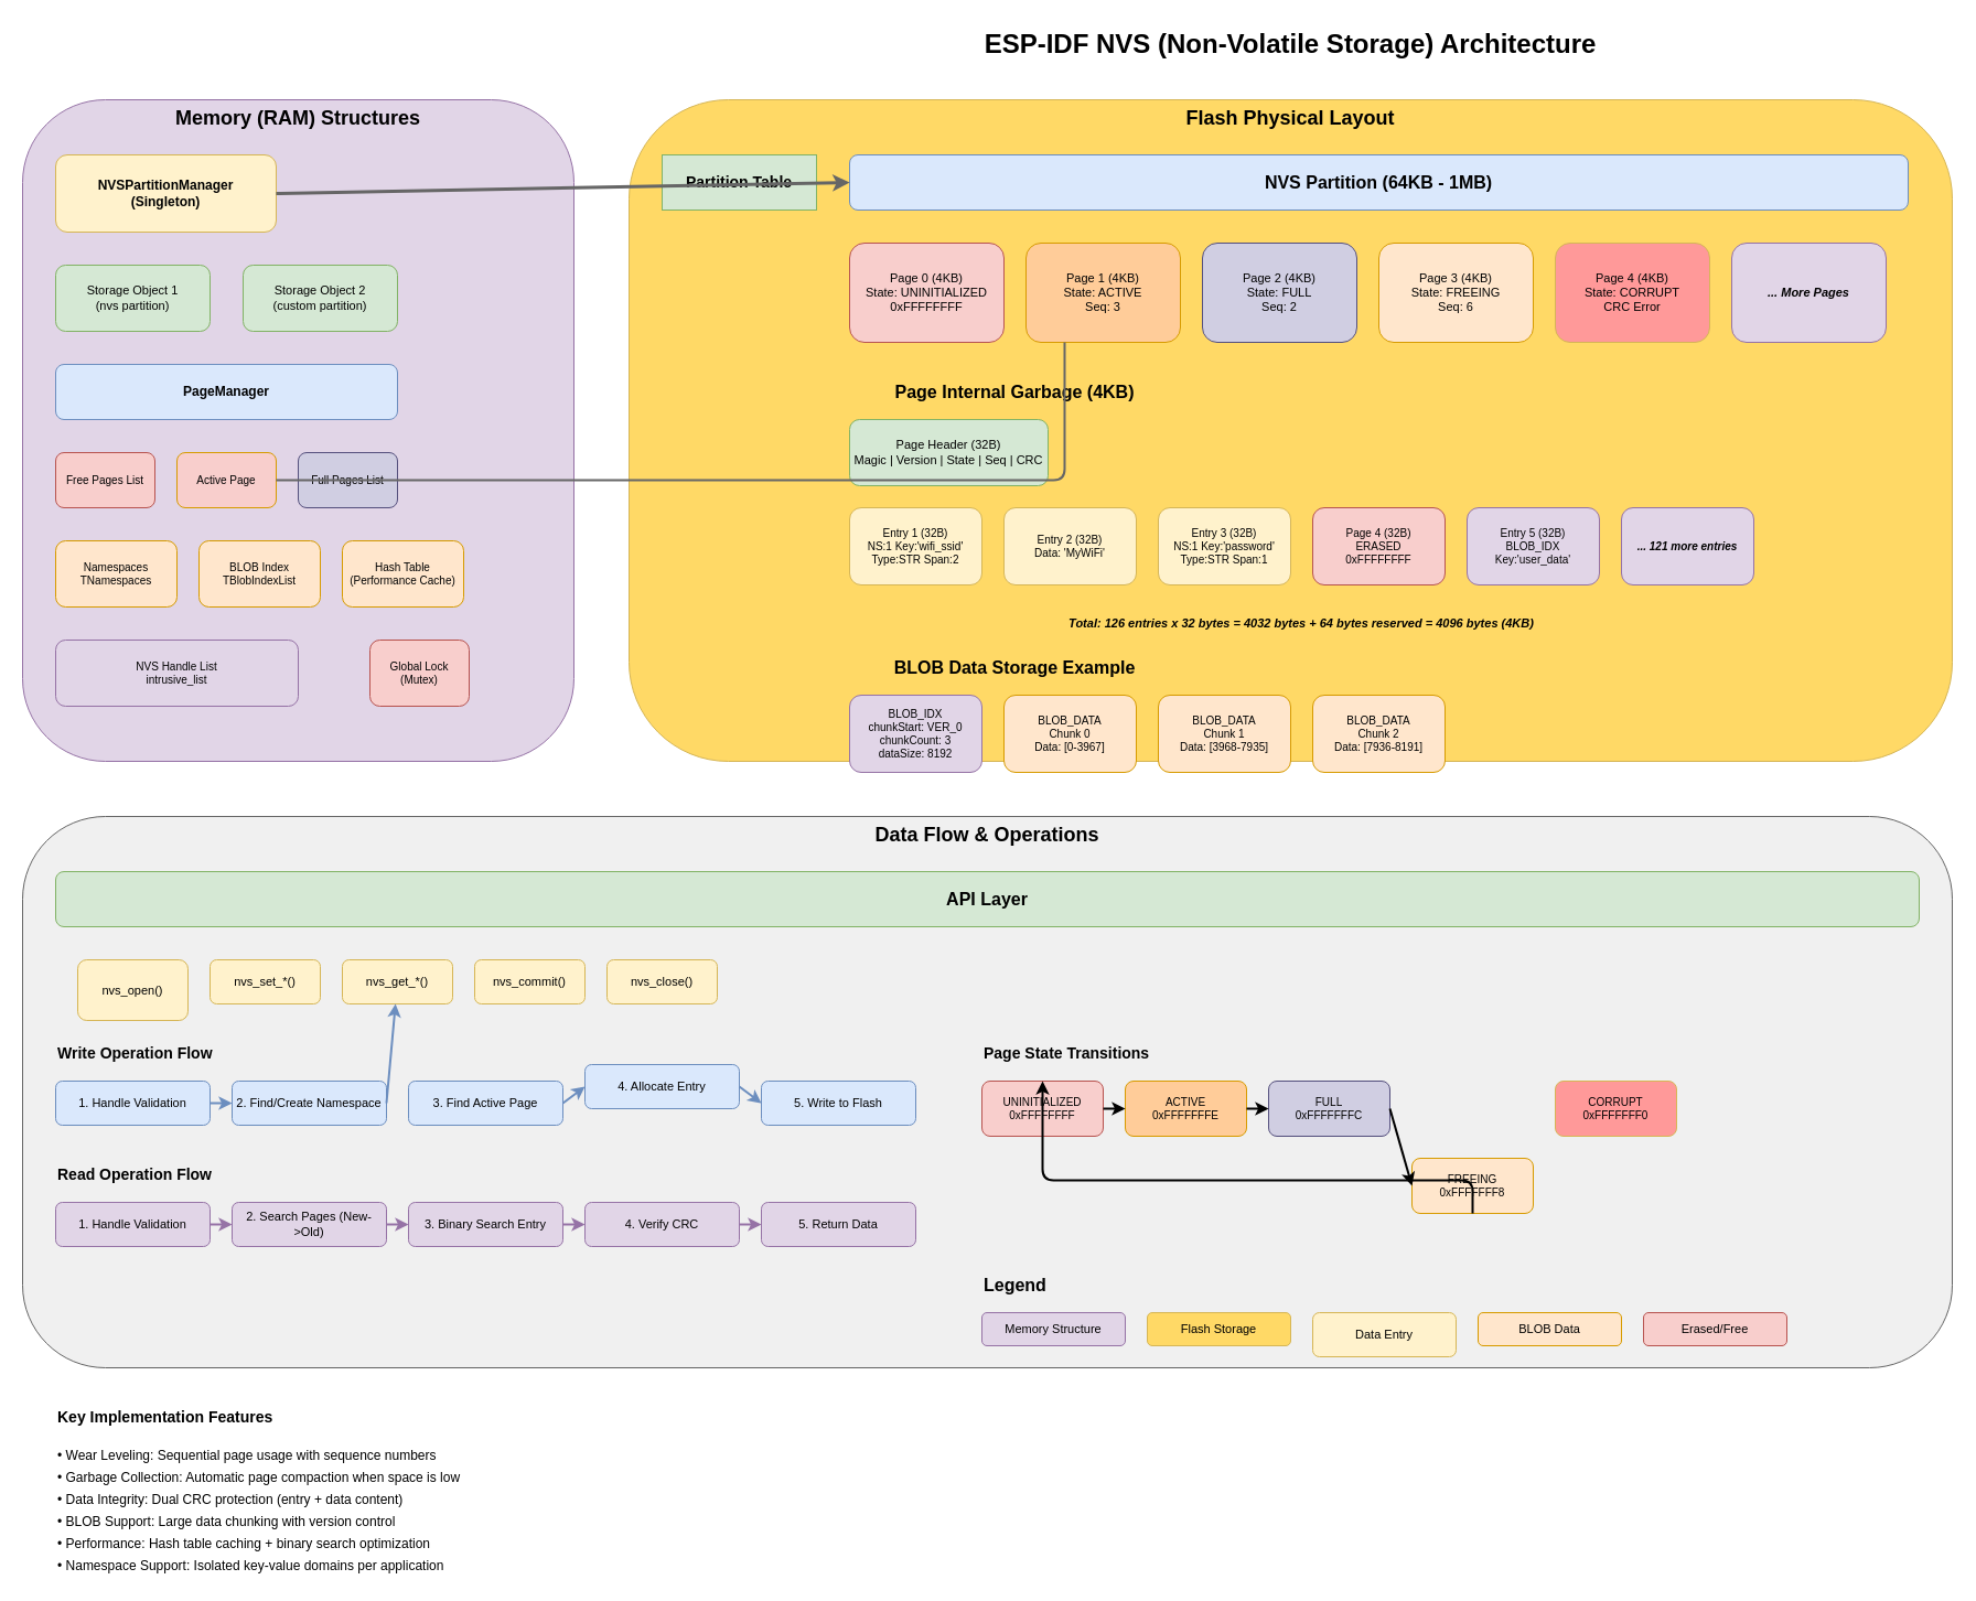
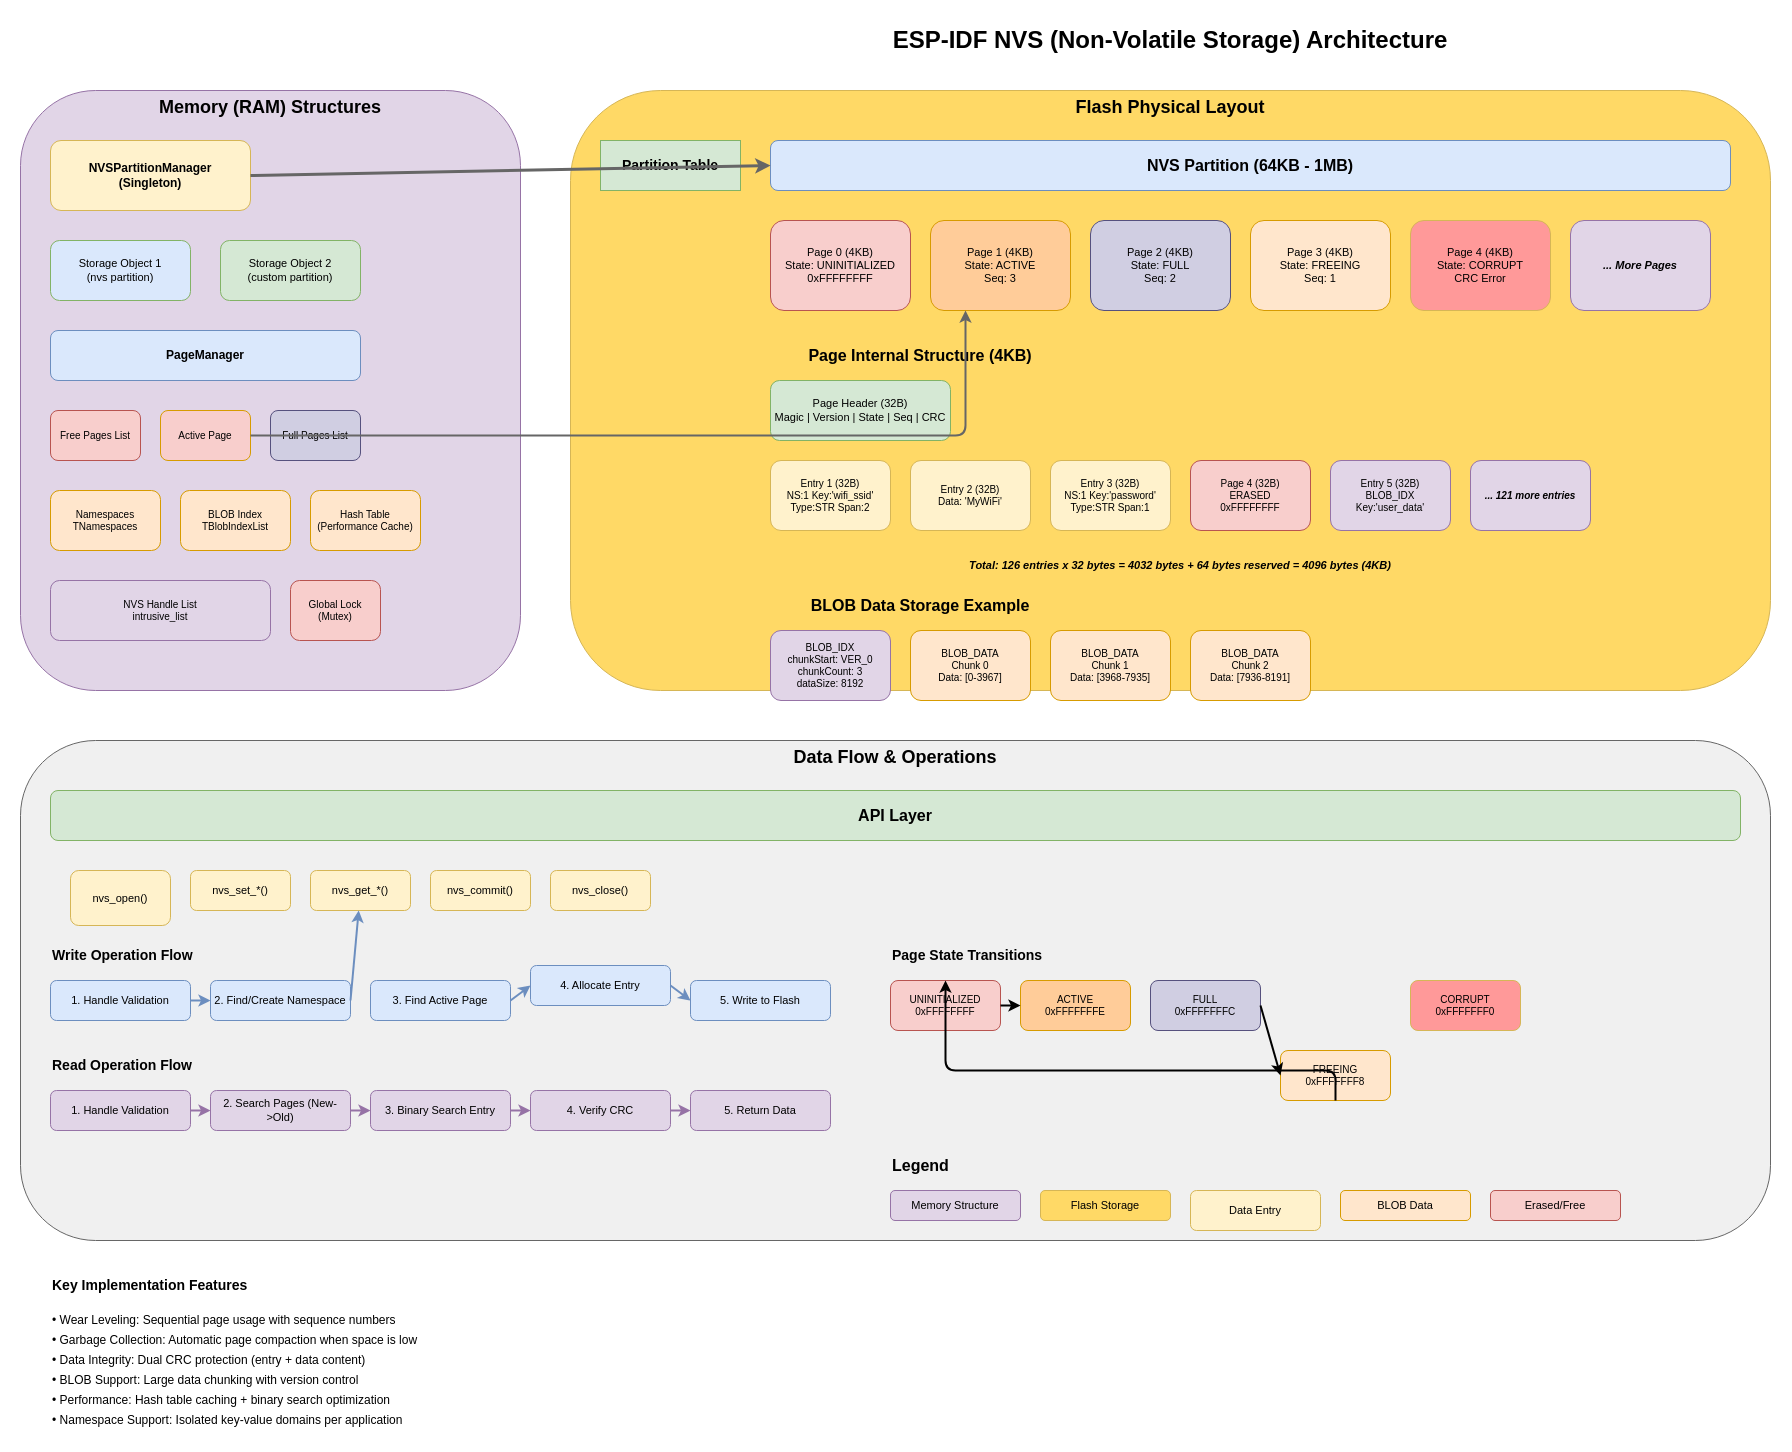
- <mxCell id="22" value="Page 3 (4KB)&#10;State: FREEING&#10;Seq: 6" style="rounded=1;whiteSpace=wrap;html=1;fillColor=#ffe6cc;strokeColor=#d79b00;align=center;verticalAlign=middle;fontSize=11;" vertex="1" parent="1"><mxGeometry x="1250" y="220" width="140" height="90" as="geometry" /></mxCell>
+ <mxCell id="22" value="Page 3 (4KB)&#10;State: FREEING&#10;Seq: 1" style="rounded=1;whiteSpace=wrap;html=1;fillColor=#ffe6cc;strokeColor=#d79b00;align=center;verticalAlign=middle;fontSize=11;" vertex="1" parent="1"><mxGeometry x="1250" y="220" width="140" height="90" as="geometry" /></mxCell>
- <mxCell id="5" value="Storage Object 1&#10;(nvs partition)" style="rounded=1;whiteSpace=wrap;html=1;fillColor=#d5e8d4;strokeColor=#82b366;fontSize=11;" vertex="1" parent="1"><mxGeometry x="50" y="240" width="140" height="60" as="geometry" /></mxCell>
+ <mxCell id="5" value="Storage Object 1&#10;(nvs partition)" style="rounded=1;whiteSpace=wrap;html=1;fillColor=#dae8fc;strokeColor=#82b366;fontSize=11;" vertex="1" parent="1"><mxGeometry x="50" y="240" width="140" height="60" as="geometry" /></mxCell>
- <mxCell id="82" value="" style="endArrow=none;html=1;exitX=1;exitY=0.5;exitDx=0;exitDy=0;entryX=0.25;entryY=1;entryDx=0;entryDy=0;strokeColor=#666666;strokeWidth=2;" edge="1" parent="1" source="9" target="20"><mxGeometry width="50" height="50" relative="1" as="geometry"><mxPoint x="260" y="435" as="sourcePoint" /><mxPoint x="770" y="165" as="targetPoint" /><Array as="points"><mxPoint x="965" y="435" /></Array></mxGeometry></mxCell>
+ <mxCell id="82" value="" style="endArrow=classic;html=1;exitX=1;exitY=0.5;exitDx=0;exitDy=0;entryX=0.25;entryY=1;entryDx=0;entryDy=0;strokeColor=#666666;strokeWidth=2;" edge="1" parent="1" source="9" target="20"><mxGeometry width="50" height="50" relative="1" as="geometry"><mxPoint x="260" y="435" as="sourcePoint" /><mxPoint x="770" y="165" as="targetPoint" /><Array as="points"><mxPoint x="965" y="435" /></Array></mxGeometry></mxCell>
- <mxCell id="25" value="Page Internal Garbage (4KB)" style="text;html=1;strokeColor=none;fillColor=none;align=center;verticalAlign=middle;whiteSpace=wrap;rounded=0;fontSize=16;fontStyle=1" vertex="1" parent="1"><mxGeometry x="770" y="340" width="300" height="30" as="geometry" /></mxCell>
+ <mxCell id="25" value="Page Internal Structure (4KB)" style="text;html=1;strokeColor=none;fillColor=none;align=center;verticalAlign=middle;whiteSpace=wrap;rounded=0;fontSize=16;fontStyle=1" vertex="1" parent="1"><mxGeometry x="770" y="340" width="300" height="30" as="geometry" /></mxCell>
- <mxCell id="15" value="Global Lock&#10;(Mutex)" style="rounded=1;whiteSpace=wrap;html=1;fillColor=#f8cecc;strokeColor=#b85450;fontSize=10;" vertex="1" parent="1"><mxGeometry x="335" y="580" width="90" height="60" as="geometry" /></mxCell>
+ <mxCell id="15" value="Global Lock&#10;(Mutex)" style="rounded=1;whiteSpace=wrap;html=1;fillColor=#f8cecc;strokeColor=#b85450;fontSize=10;" vertex="1" parent="1"><mxGeometry x="290" y="580" width="90" height="60" as="geometry" /></mxCell>
- <mxCell id="65" value="" style="endArrow=classic;html=1;exitX=1;exitY=0.5;exitDx=0;exitDy=0;entryX=0;entryY=0.5;entryDx=0;entryDy=0;strokeWidth=2;" edge="1" parent="1" source="60" target="61"><mxGeometry width="50" height="50" relative="1" as="geometry"><mxPoint x="1140" y="1005" as="sourcePoint" /><mxPoint x="1190" y="955" as="targetPoint" /></mxGeometry></mxCell>
